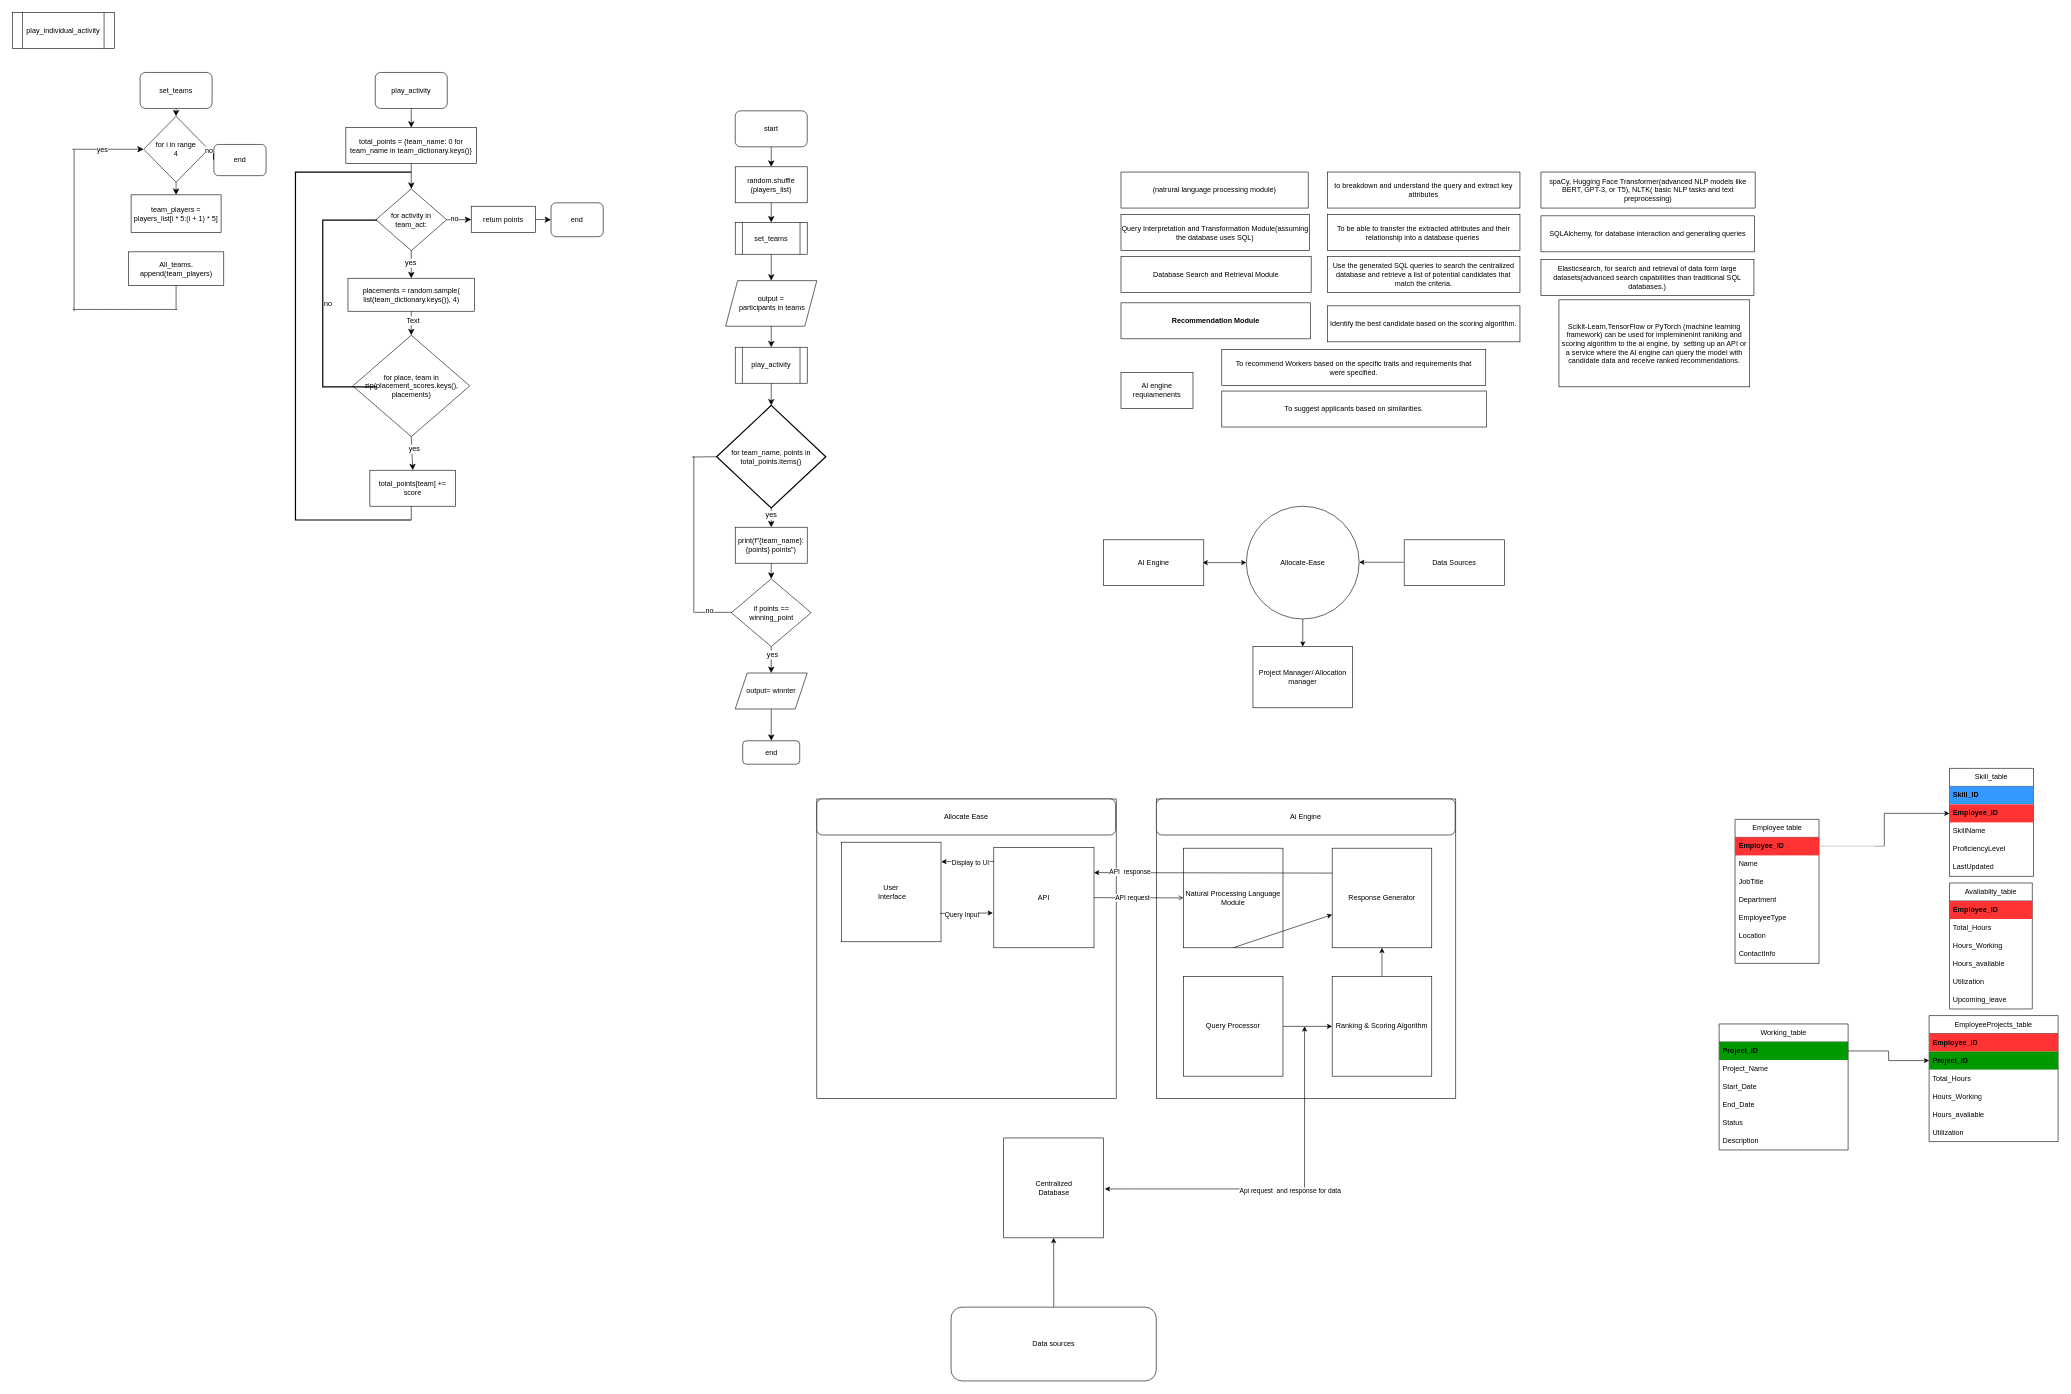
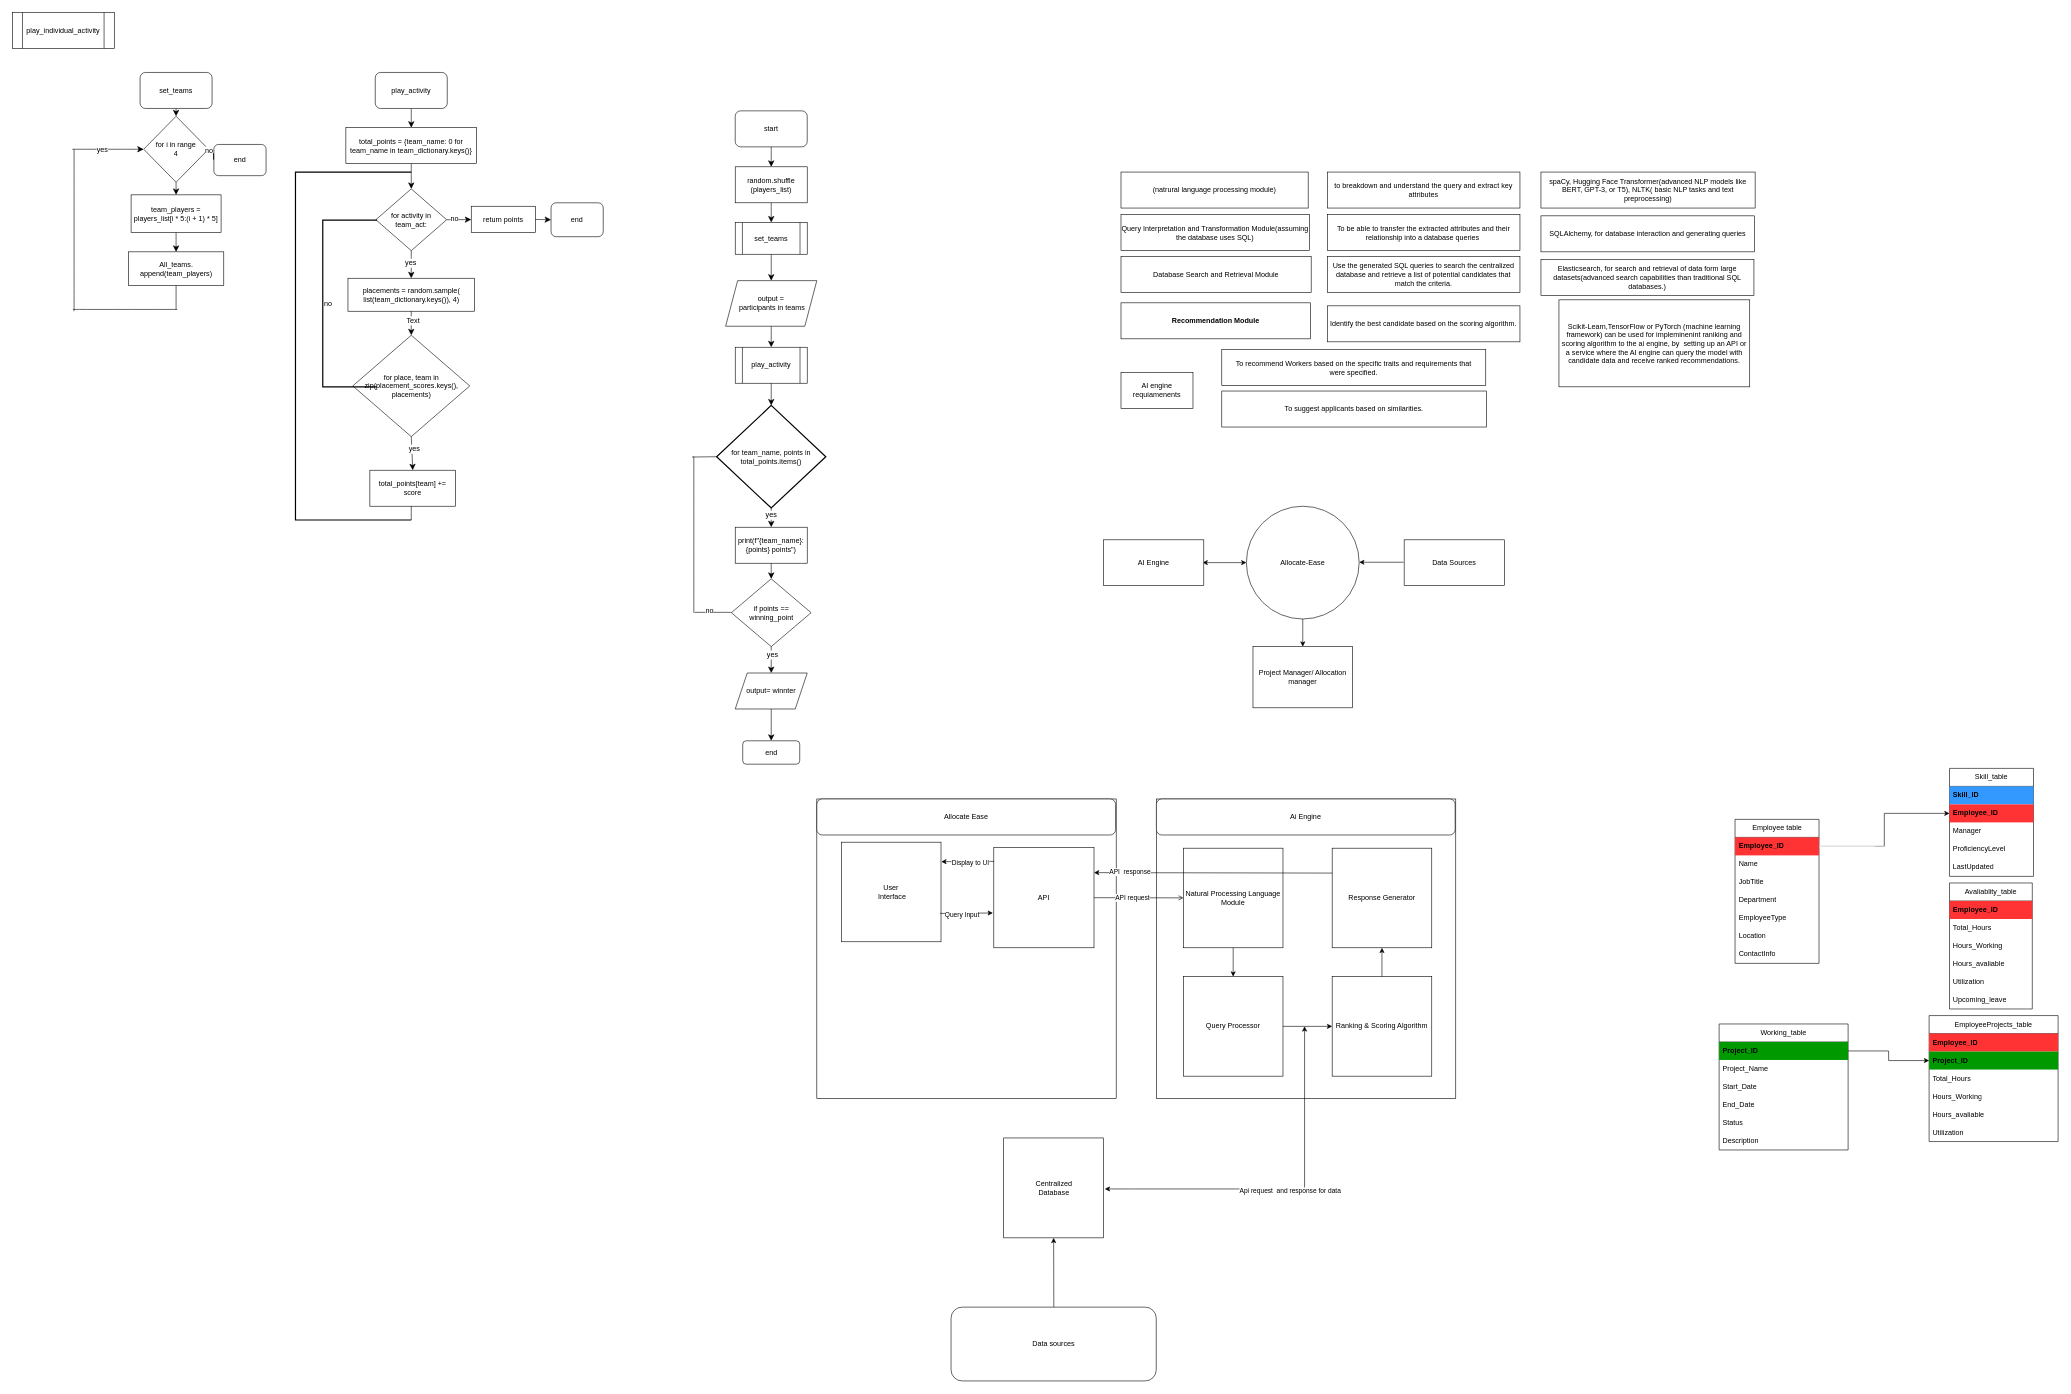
+ <mxCell id="11" value="" style="endArrow=classic;html=1;rounded=0;fontSize=12;startSize=8;endSize=8;curved=1;exitX=0.5;exitY=1;exitDx=0;exitDy=0;entryX=0.5;entryY=0;entryDx=0;entryDy=0;" parent="1" source="7" target="8" edge="1"><mxGeometry width="50" height="50" relative="1" as="geometry"><mxPoint x="439" y="268" as="sourcePoint" /><mxPoint x="489" y="218" as="targetPoint" /></mxGeometry></mxCell>
- <mxCell id="124" value="SkillName" style="text;strokeColor=none;fillColor=none;align=left;verticalAlign=middle;spacingLeft=4;spacingRight=4;overflow=hidden;points=[[0,0.5],[1,0.5]];portConstraint=eastwest;rotatable=0;whiteSpace=wrap;html=1;" parent="121" vertex="1"><mxGeometry y="90" width="140" height="30" as="geometry" /></mxCell>
+ <mxCell id="124" value="Manager" style="text;strokeColor=none;fillColor=none;align=left;verticalAlign=middle;spacingLeft=4;spacingRight=4;overflow=hidden;points=[[0,0.5],[1,0.5]];portConstraint=eastwest;rotatable=0;whiteSpace=wrap;html=1;" parent="121" vertex="1"><mxGeometry y="90" width="140" height="30" as="geometry" /></mxCell>
- <mxCell id="104" value="" style="endArrow=classic;html=1;rounded=0;exitX=0.5;exitY=1;exitDx=0;exitDy=0;" parent="1" source="97" target="99" edge="1"><mxGeometry width="50" height="50" relative="1" as="geometry"><mxPoint x="1814" y="1711" as="sourcePoint" /><mxPoint x="1864" y="1661" as="targetPoint" /></mxGeometry></mxCell>
+ <mxCell id="104" value="" style="endArrow=classic;html=1;rounded=0;exitX=0.5;exitY=1;exitDx=0;exitDy=0;entryX=0.5;entryY=0;entryDx=0;entryDy=0;" parent="1" source="97" target="98" edge="1"><mxGeometry width="50" height="50" relative="1" as="geometry"><mxPoint x="1814" y="1711" as="sourcePoint" /><mxPoint x="1864" y="1661" as="targetPoint" /></mxGeometry></mxCell>
